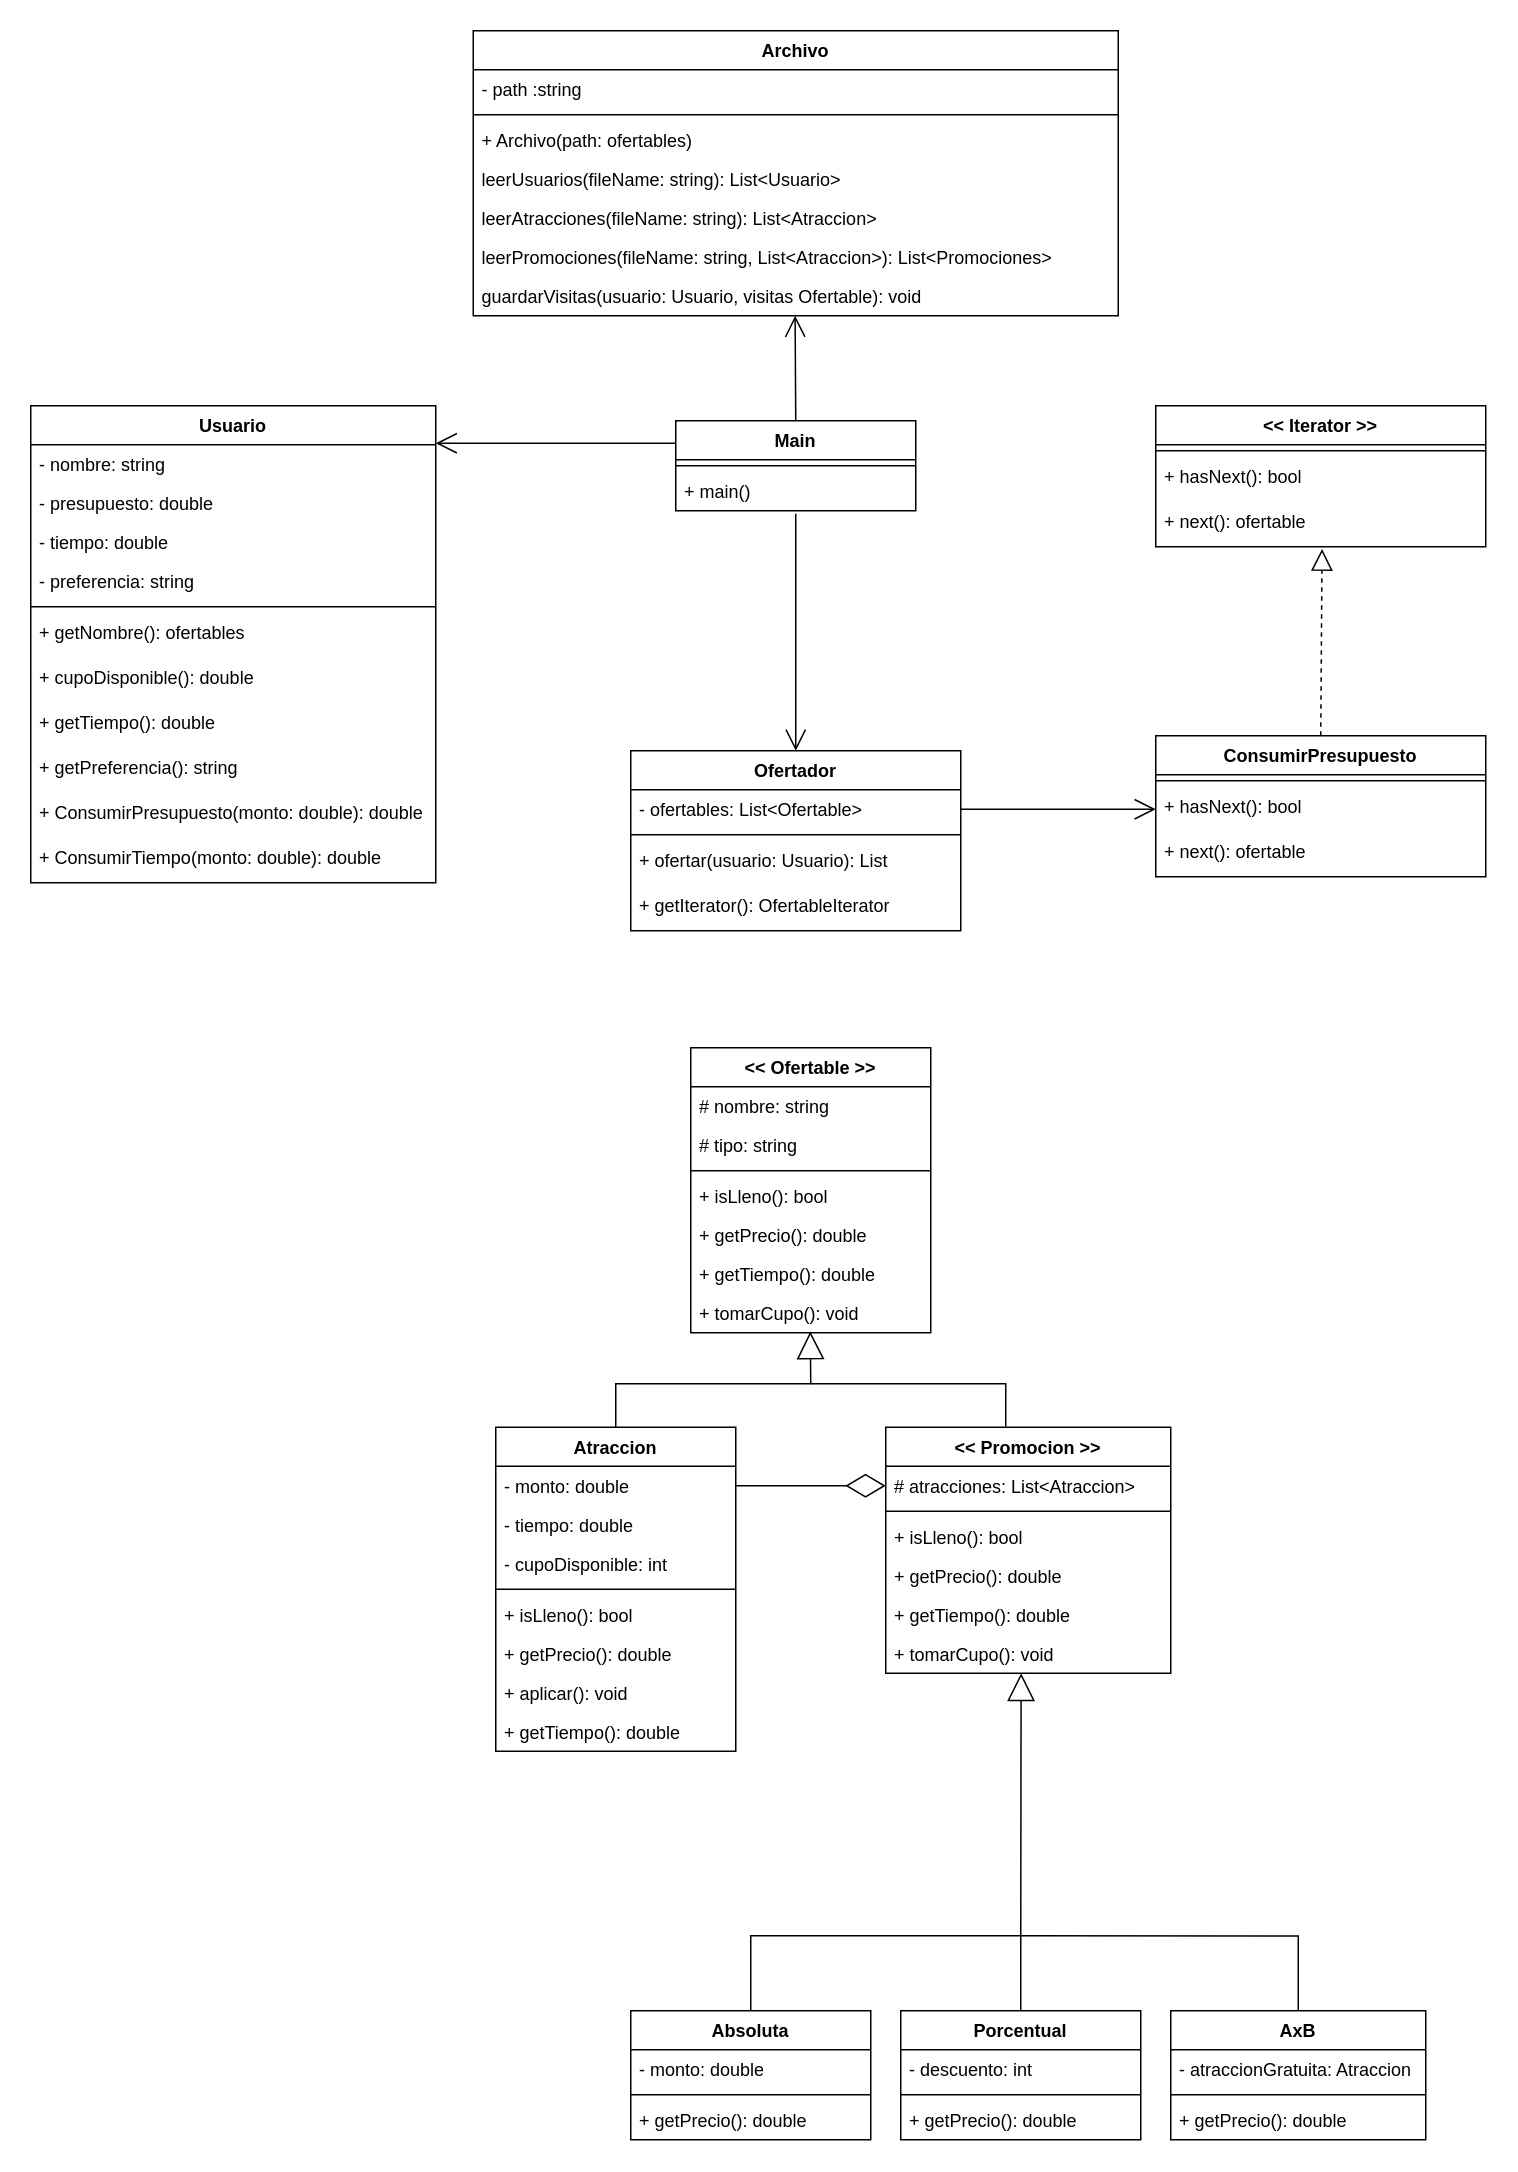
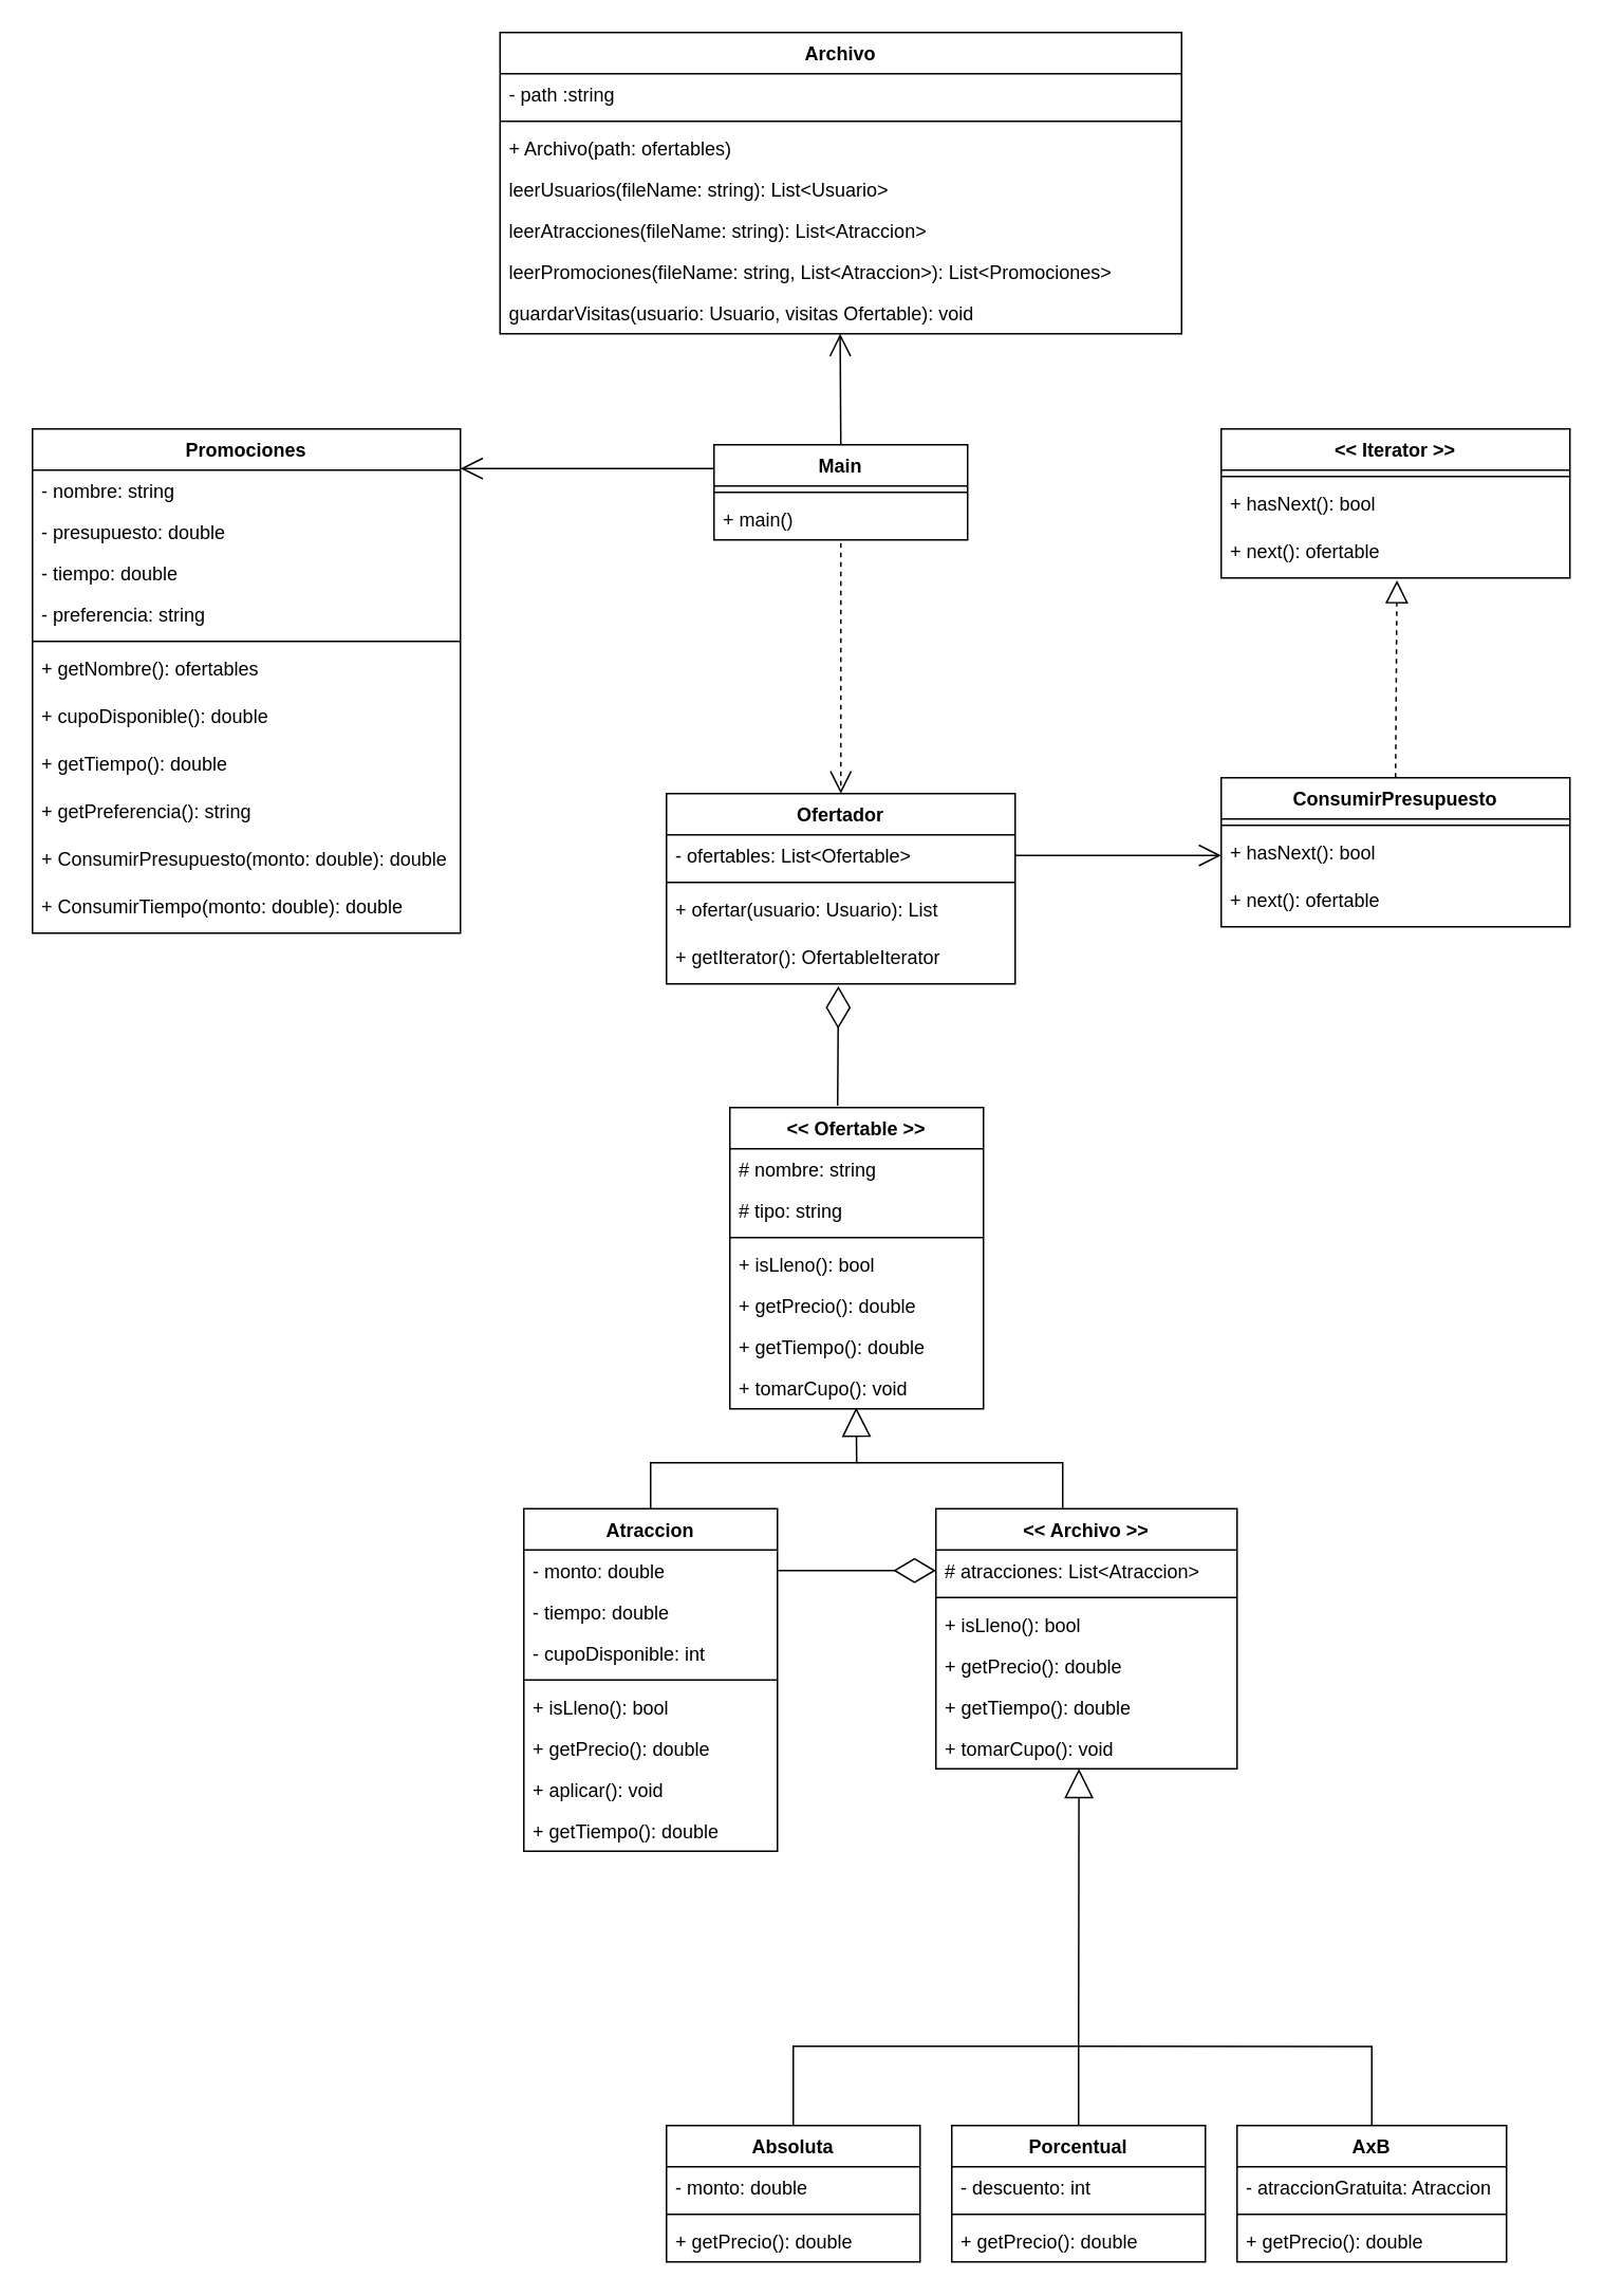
- <mxCell id="2" value="Usuario" style="swimlane;fontStyle=1;align=center;verticalAlign=top;childLayout=stackLayout;horizontal=1;startSize=26;horizontalStack=0;resizeParent=1;resizeParentMax=0;resizeLast=0;collapsible=1;marginBottom=0;whiteSpace=wrap;html=1;" parent="1" vertex="1"><mxGeometry x="20" y="270" width="270" height="318" as="geometry" /></mxCell>
+ <mxCell id="2" value="Promociones" style="swimlane;fontStyle=1;align=center;verticalAlign=top;childLayout=stackLayout;horizontal=1;startSize=26;horizontalStack=0;resizeParent=1;resizeParentMax=0;resizeLast=0;collapsible=1;marginBottom=0;whiteSpace=wrap;html=1;" parent="1" vertex="1"><mxGeometry x="20" y="270" width="270" height="318" as="geometry" /></mxCell>
- <mxCell id="70" value="" style="endArrow=open;endFill=1;endSize=12;html=1;rounded=0;exitX=0.5;exitY=1.077;exitDx=0;exitDy=0;entryX=0.5;entryY=0;entryDx=0;entryDy=0;exitPerimeter=0;" parent="1" source="54" target="65" edge="1"><mxGeometry width="160" relative="1" as="geometry"><mxPoint x="540" y="290" as="sourcePoint" /><mxPoint x="710" y="123" as="targetPoint" /></mxGeometry></mxCell>
+ <mxCell id="70" value="" style="endArrow=open;endFill=1;endSize=12;html=1;rounded=0;exitX=0.5;exitY=1.077;exitDx=0;exitDy=0;entryX=0.5;entryY=0;entryDx=0;entryDy=0;exitPerimeter=0;dashed=1;" parent="1" source="54" target="65" edge="1"><mxGeometry width="160" relative="1" as="geometry"><mxPoint x="540" y="290" as="sourcePoint" /><mxPoint x="710" y="123" as="targetPoint" /></mxGeometry></mxCell>
+ <mxCell id="71" value="" style="endArrow=diamondThin;endFill=0;endSize=24;html=1;rounded=0;entryX=0.493;entryY=1.048;entryDx=0;entryDy=0;entryPerimeter=0;exitX=0.425;exitY=-0.006;exitDx=0;exitDy=0;exitPerimeter=0;" parent="1" source="44" target="69" edge="1"><mxGeometry width="160" relative="1" as="geometry"><mxPoint x="960" y="539" as="sourcePoint" /><mxPoint x="780" y="584" as="targetPoint" /></mxGeometry></mxCell>
- <mxCell id="23" value="&amp;lt;&amp;lt; Promocion &amp;gt;&amp;gt;" style="swimlane;fontStyle=1;align=center;verticalAlign=top;childLayout=stackLayout;horizontal=1;startSize=26;horizontalStack=0;resizeParent=1;resizeParentMax=0;resizeLast=0;collapsible=1;marginBottom=0;whiteSpace=wrap;html=1;" parent="1" vertex="1"><mxGeometry x="590" y="951" width="190" height="164" as="geometry" /></mxCell>
+ <mxCell id="23" value="&amp;lt;&amp;lt; Archivo &amp;gt;&amp;gt;" style="swimlane;fontStyle=1;align=center;verticalAlign=top;childLayout=stackLayout;horizontal=1;startSize=26;horizontalStack=0;resizeParent=1;resizeParentMax=0;resizeLast=0;collapsible=1;marginBottom=0;whiteSpace=wrap;html=1;" parent="1" vertex="1"><mxGeometry x="590" y="951" width="190" height="164" as="geometry" /></mxCell>
